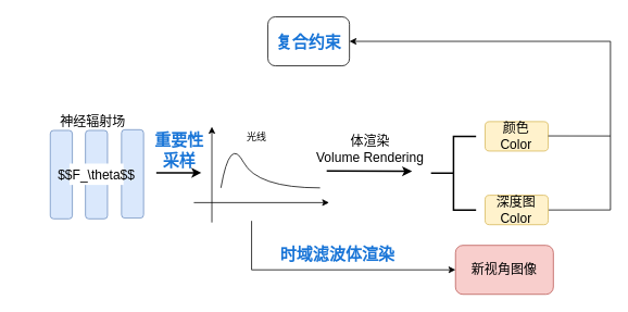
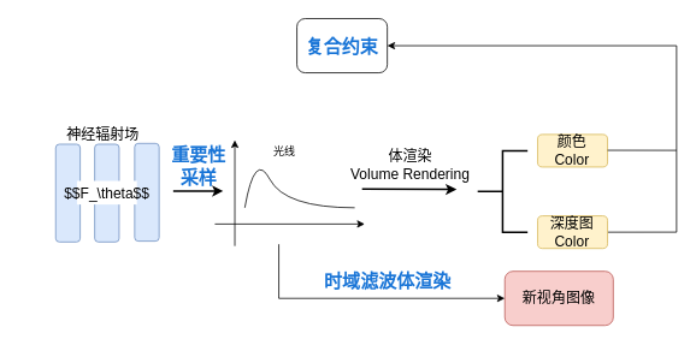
- <mxCell id="26" value="&lt;font color=&quot;#1975d7&quot;&gt;&lt;span style=&quot;font-size: 20px;&quot;&gt;&lt;b&gt;时域滤波体渲染&lt;/b&gt;&lt;/span&gt;&lt;/font&gt;" style="text;html=1;align=center;verticalAlign=middle;resizable=0;points=[];autosize=1;strokeColor=none;fillColor=none;" vertex="1" parent="1"><mxGeometry x="333.003" y="289.999" width="160" height="40" as="geometry" /></mxCell>
+ <mxCell id="26" value="&lt;font color=&quot;#1975d7&quot;&gt;&lt;span style=&quot;font-size: 20px;&quot;&gt;&lt;b&gt;时域滤波体渲染&lt;/b&gt;&lt;/span&gt;&lt;/font&gt;" style="text;html=1;align=center;verticalAlign=middle;resizable=0;points=[];autosize=1;strokeColor=none;fillColor=none;" vertex="1" parent="1"><mxGeometry x="348.003" y="289.999" width="160" height="40" as="geometry" /></mxCell>
